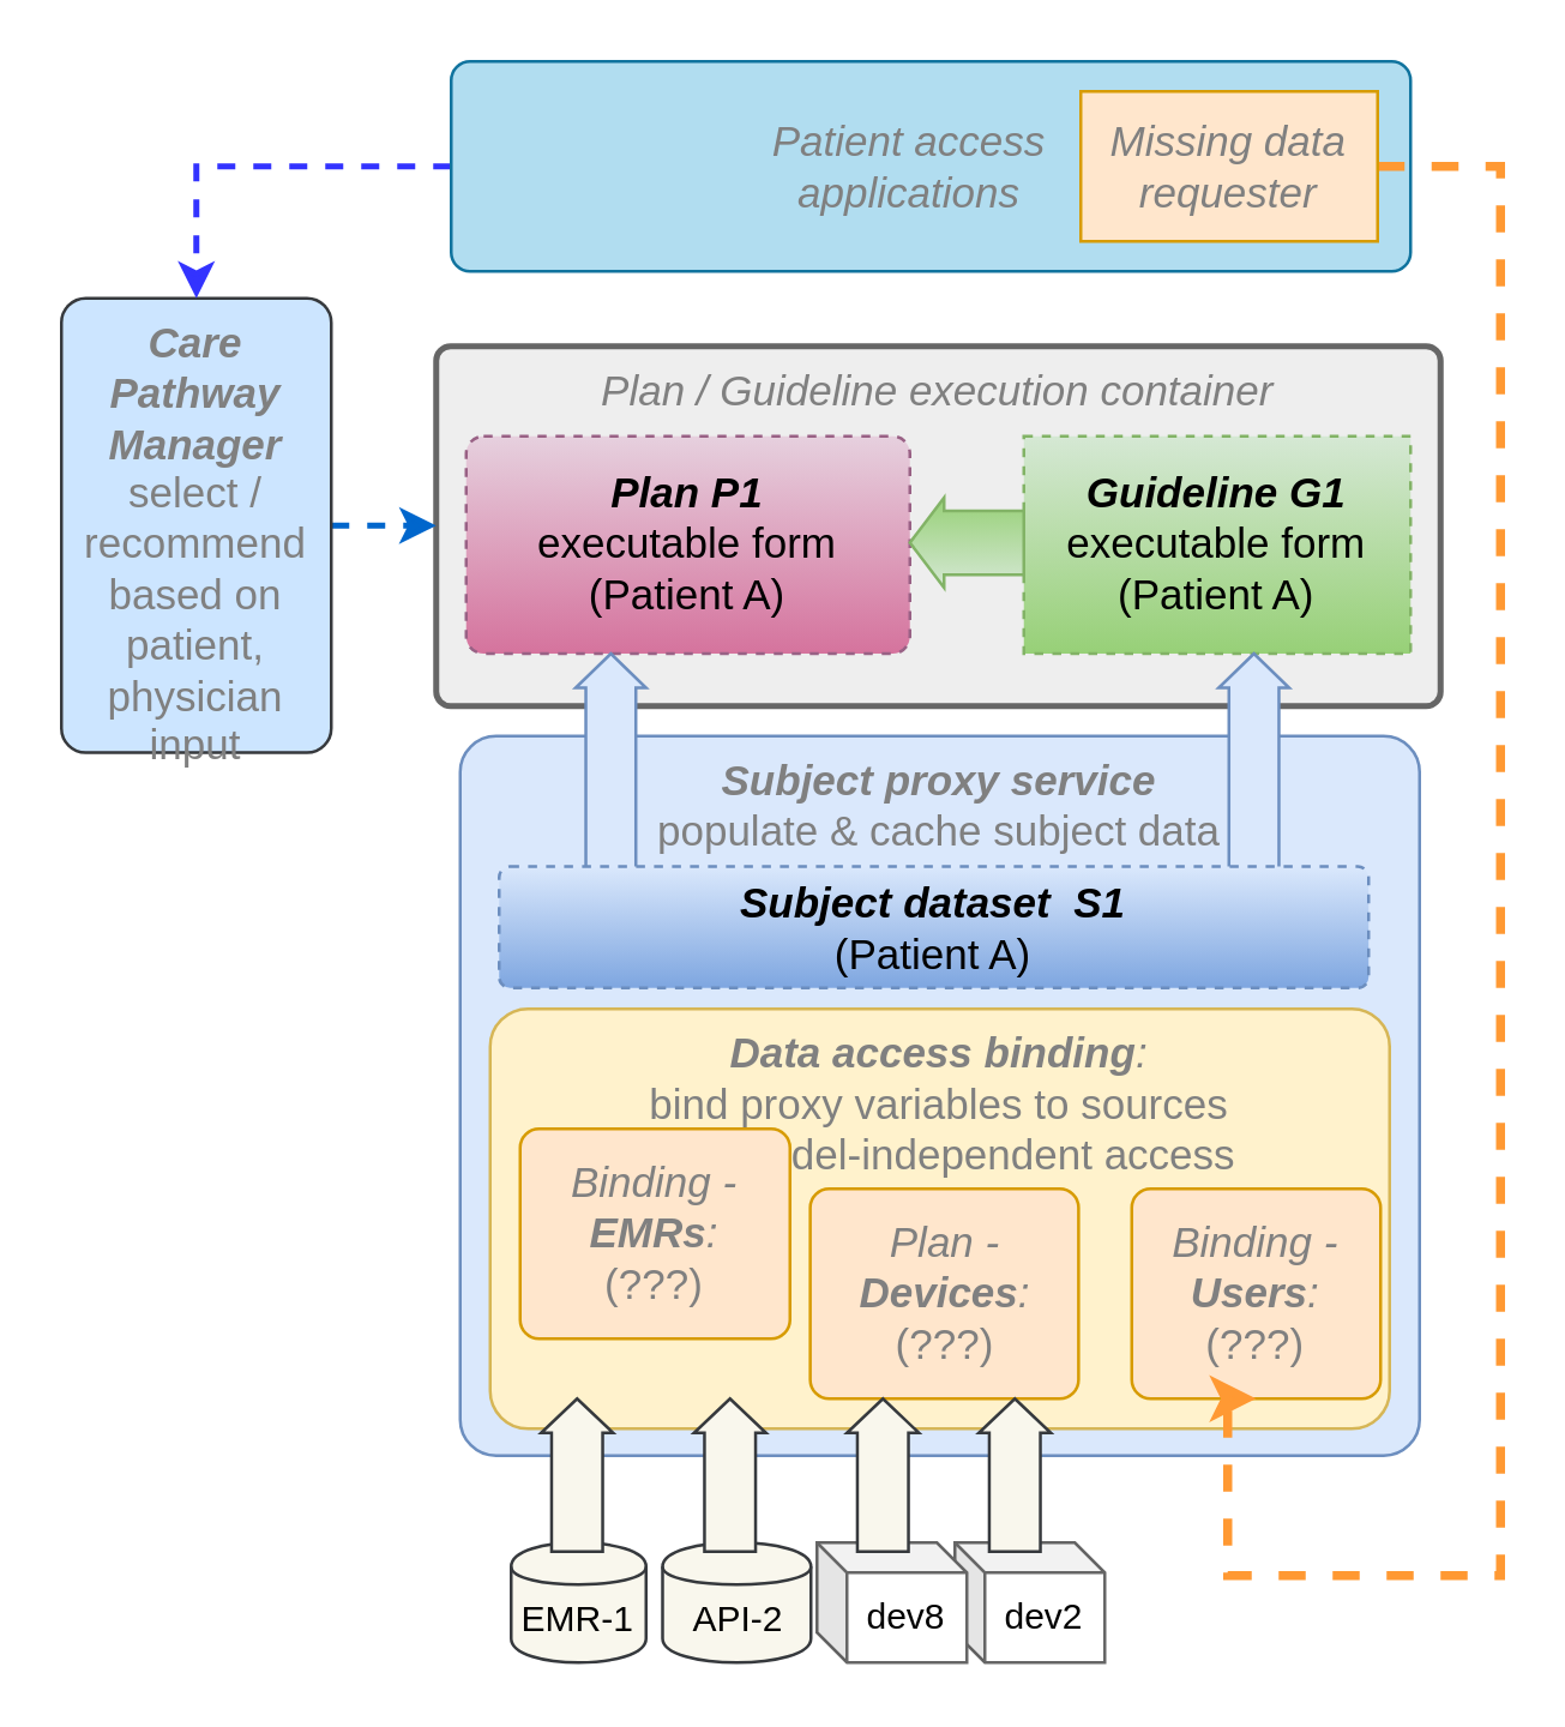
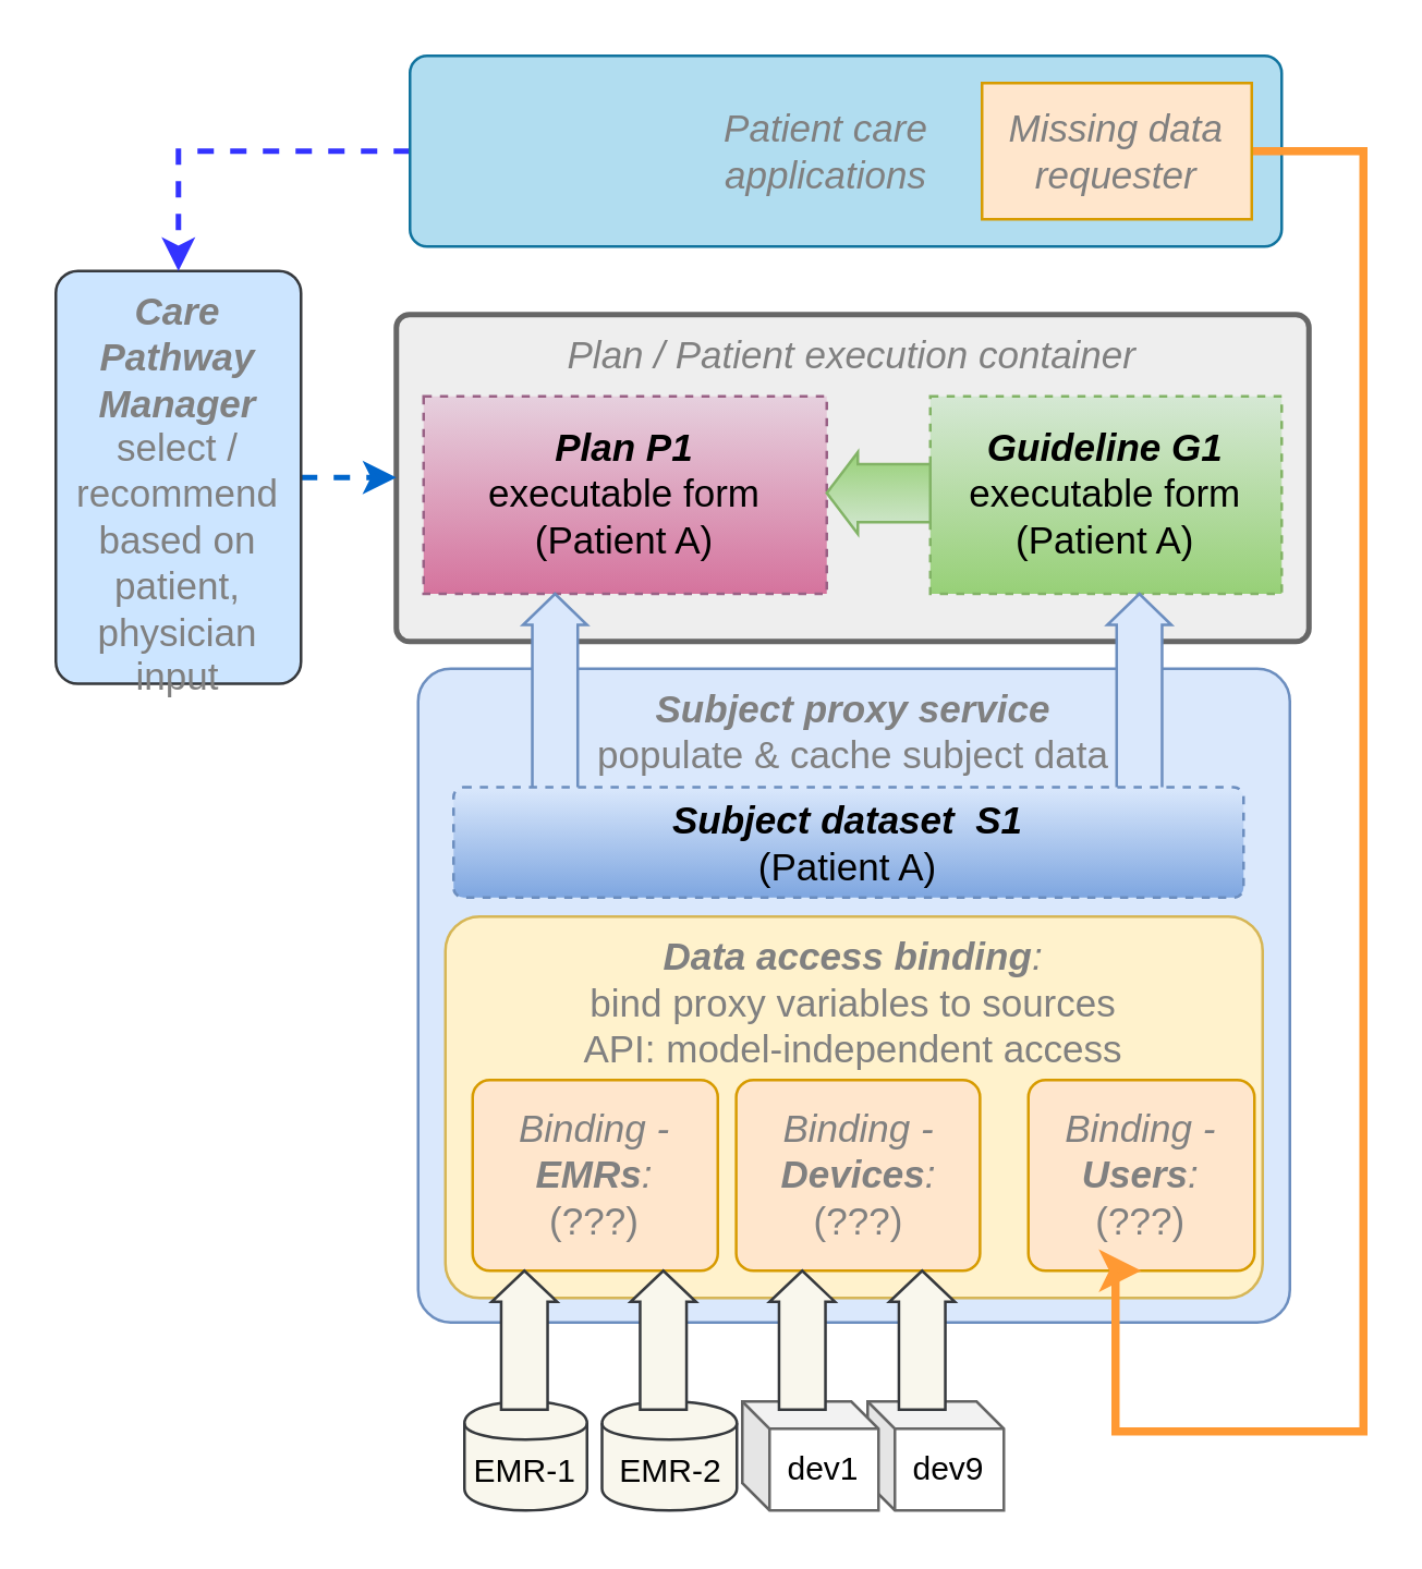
- <mxCell id="23" value="&lt;span style=&quot;font-size: 14px&quot;&gt;&lt;i&gt;Patient access&lt;br&gt;applications&lt;/i&gt;&lt;br&gt;&lt;/span&gt;" style="rounded=1;whiteSpace=wrap;html=1;strokeColor=#10739e;fillColor=#b1ddf0;fontSize=14;arcSize=9;verticalAlign=middle;fontStyle=0;align=center;spacingRight=14;fontColor=#808080;" parent="1" vertex="1"><mxGeometry x="150" y="20" width="320" height="70" as="geometry" /></mxCell>
+ <mxCell id="23" value="&lt;span style=&quot;font-size: 14px&quot;&gt;&lt;i&gt;Patient care&lt;br&gt;applications&lt;/i&gt;&lt;br&gt;&lt;/span&gt;" style="rounded=1;whiteSpace=wrap;html=1;strokeColor=#10739e;fillColor=#b1ddf0;fontSize=14;arcSize=9;verticalAlign=middle;fontStyle=0;align=center;spacingRight=14;fontColor=#808080;" parent="1" vertex="1"><mxGeometry x="150" y="20" width="320" height="70" as="geometry" /></mxCell>
- <mxCell id="24" style="edgeStyle=orthogonalEdgeStyle;rounded=0;orthogonalLoop=1;jettySize=auto;html=1;exitX=1;exitY=0.5;exitDx=0;exitDy=0;entryX=0.5;entryY=1;entryDx=0;entryDy=0;dashed=1;strokeWidth=3;fontSize=12;fontColor=#666666;strokeColor=#FF9933;" parent="1" source="25" target="8" edge="1"><mxGeometry relative="1" as="geometry"><Array as="points"><mxPoint x="500" y="55" /><mxPoint x="500" y="525" /><mxPoint x="409" y="525" /></Array></mxGeometry></mxCell>
+ <mxCell id="24" style="edgeStyle=orthogonalEdgeStyle;rounded=0;orthogonalLoop=1;jettySize=auto;html=1;exitX=1;exitY=0.5;exitDx=0;exitDy=0;entryX=0.5;entryY=1;entryDx=0;entryDy=0;dashed=0;strokeWidth=3;fontSize=12;fontColor=#666666;strokeColor=#FF9933;" parent="1" source="25" target="8" edge="1"><mxGeometry relative="1" as="geometry"><Array as="points"><mxPoint x="500" y="55" /><mxPoint x="500" y="525" /><mxPoint x="409" y="525" /></Array></mxGeometry></mxCell>
- <mxCell id="3" value="&lt;span style=&quot;font-size: 14px&quot;&gt;&lt;i&gt;Plan / Guideline execution container&lt;br&gt;&lt;/i&gt;&lt;br&gt;&lt;/span&gt;" style="rounded=1;whiteSpace=wrap;html=1;fillColor=#eeeeee;fontSize=14;arcSize=4;verticalAlign=top;strokeWidth=2;strokeColor=#666666;fontColor=#808080;" parent="1" vertex="1"><mxGeometry x="145" y="115" width="335" height="120" as="geometry" /></mxCell>
+ <mxCell id="3" value="&lt;span style=&quot;font-size: 14px&quot;&gt;&lt;i&gt;Plan / Patient execution container&lt;br&gt;&lt;/i&gt;&lt;br&gt;&lt;/span&gt;" style="rounded=1;whiteSpace=wrap;html=1;fillColor=#eeeeee;fontSize=14;arcSize=4;verticalAlign=top;strokeWidth=2;strokeColor=#666666;fontColor=#808080;" parent="1" vertex="1"><mxGeometry x="145" y="115" width="335" height="120" as="geometry" /></mxCell>
- <mxCell id="4" value="&lt;span style=&quot;font-size: 14px&quot;&gt;&lt;i&gt;&lt;b&gt;Plan P1&lt;br&gt;&lt;/b&gt;&lt;/i&gt;&lt;/span&gt;executable form&lt;br&gt;&lt;span style=&quot;font-size: 14px&quot;&gt;(Patient A)&lt;br&gt;&lt;/span&gt;" style="rounded=1;whiteSpace=wrap;html=1;strokeColor=#996185;fillColor=#e6d0de;fontSize=14;arcSize=8;gradientColor=#d5739d;dashed=1;fontColor=#000000;" parent="1" vertex="1"><mxGeometry x="155" y="145" width="148" height="72.5" as="geometry" /></mxCell>
+ <mxCell id="4" value="&lt;span style=&quot;font-size: 14px&quot;&gt;&lt;i&gt;&lt;b&gt;Plan P1&lt;br&gt;&lt;/b&gt;&lt;/i&gt;&lt;/span&gt;executable form&lt;br&gt;&lt;span style=&quot;font-size: 14px&quot;&gt;(Patient A)&lt;br&gt;&lt;/span&gt;" style="whiteSpace=wrap;html=1;strokeColor=#996185;fillColor=#e6d0de;fontSize=14;arcSize=8;gradientColor=#d5739d;dashed=1;fontColor=#000000;rounded=0;" parent="1" vertex="1"><mxGeometry x="155" y="145" width="148" height="72.5" as="geometry" /></mxCell>
- <mxCell id="12" value="&lt;span style=&quot;font-size: 14px&quot;&gt;&lt;i&gt;Binding - &lt;br&gt;&lt;b&gt;EMRs&lt;/b&gt;:&lt;br&gt;&lt;/i&gt;(???)&lt;br&gt;&lt;/span&gt;" style="rounded=1;whiteSpace=wrap;html=1;strokeColor=#d79b00;fillColor=#ffe6cc;fontSize=14;arcSize=9;fontColor=#808080;" parent="1" vertex="1"><mxGeometry x="173" y="376" width="90" height="70" as="geometry" /></mxCell>
+ <mxCell id="12" value="&lt;span style=&quot;font-size: 14px&quot;&gt;&lt;i&gt;Binding - &lt;br&gt;&lt;b&gt;EMRs&lt;/b&gt;:&lt;br&gt;&lt;/i&gt;(???)&lt;br&gt;&lt;/span&gt;" style="rounded=1;whiteSpace=wrap;html=1;strokeColor=#d79b00;fillColor=#ffe6cc;fontSize=14;arcSize=9;fontColor=#808080;" parent="1" vertex="1"><mxGeometry x="173" y="396" width="90" height="70" as="geometry" /></mxCell>
- <mxCell id="11" value="&lt;span style=&quot;font-size: 14px&quot;&gt;&lt;i&gt;Plan - &lt;br&gt;&lt;b&gt;Devices&lt;/b&gt;:&lt;br&gt;&lt;/i&gt;(???)&lt;br&gt;&lt;/span&gt;" style="rounded=1;whiteSpace=wrap;html=1;strokeColor=#d79b00;fillColor=#ffe6cc;fontSize=14;arcSize=9;fontColor=#808080;" parent="1" vertex="1"><mxGeometry x="269.75" y="396" width="89.5" height="70" as="geometry" /></mxCell>
+ <mxCell id="11" value="&lt;span style=&quot;font-size: 14px&quot;&gt;&lt;i&gt;Binding - &lt;br&gt;&lt;b&gt;Devices&lt;/b&gt;:&lt;br&gt;&lt;/i&gt;(???)&lt;br&gt;&lt;/span&gt;" style="rounded=1;whiteSpace=wrap;html=1;strokeColor=#d79b00;fillColor=#ffe6cc;fontSize=14;arcSize=9;fontColor=#808080;" parent="1" vertex="1"><mxGeometry x="269.75" y="396" width="89.5" height="70" as="geometry" /></mxCell>
- <mxCell id="17" value="dev8" style="shape=cube;whiteSpace=wrap;html=1;boundedLbl=1;backgroundOutline=1;darkOpacity=0.05;darkOpacity2=0.1;strokeColor=#666666;strokeWidth=1;fontColor=#000000;size=10;" parent="1" vertex="1"><mxGeometry x="272" y="514" width="50" height="40" as="geometry" /></mxCell>
+ <mxCell id="17" value="dev1" style="shape=cube;whiteSpace=wrap;html=1;boundedLbl=1;backgroundOutline=1;darkOpacity=0.05;darkOpacity2=0.1;strokeColor=#666666;strokeWidth=1;fontColor=#000000;size=10;" parent="1" vertex="1"><mxGeometry x="272" y="514" width="50" height="40" as="geometry" /></mxCell>
- <mxCell id="2" value="dev2" style="shape=cube;whiteSpace=wrap;html=1;boundedLbl=1;backgroundOutline=1;darkOpacity=0.05;darkOpacity2=0.1;strokeColor=#666666;strokeWidth=1;fontColor=#000000;size=10;" parent="1" vertex="1"><mxGeometry x="318" y="514" width="50" height="40" as="geometry" /></mxCell>
+ <mxCell id="2" value="dev9" style="shape=cube;whiteSpace=wrap;html=1;boundedLbl=1;backgroundOutline=1;darkOpacity=0.05;darkOpacity2=0.1;strokeColor=#666666;strokeWidth=1;fontColor=#000000;size=10;" parent="1" vertex="1"><mxGeometry x="318" y="514" width="50" height="40" as="geometry" /></mxCell>
- <mxCell id="16" value="API-2" style="shape=cylinder;whiteSpace=wrap;html=1;boundedLbl=1;backgroundOutline=1;strokeColor=#36393d;strokeWidth=1;fillColor=#f9f7ed;" parent="1" vertex="1"><mxGeometry x="220.5" y="514" width="49.5" height="40" as="geometry" /></mxCell>
+ <mxCell id="16" value="EMR-2" style="shape=cylinder;whiteSpace=wrap;html=1;boundedLbl=1;backgroundOutline=1;strokeColor=#36393d;strokeWidth=1;fillColor=#f9f7ed;" parent="1" vertex="1"><mxGeometry x="220.5" y="514" width="49.5" height="40" as="geometry" /></mxCell>
